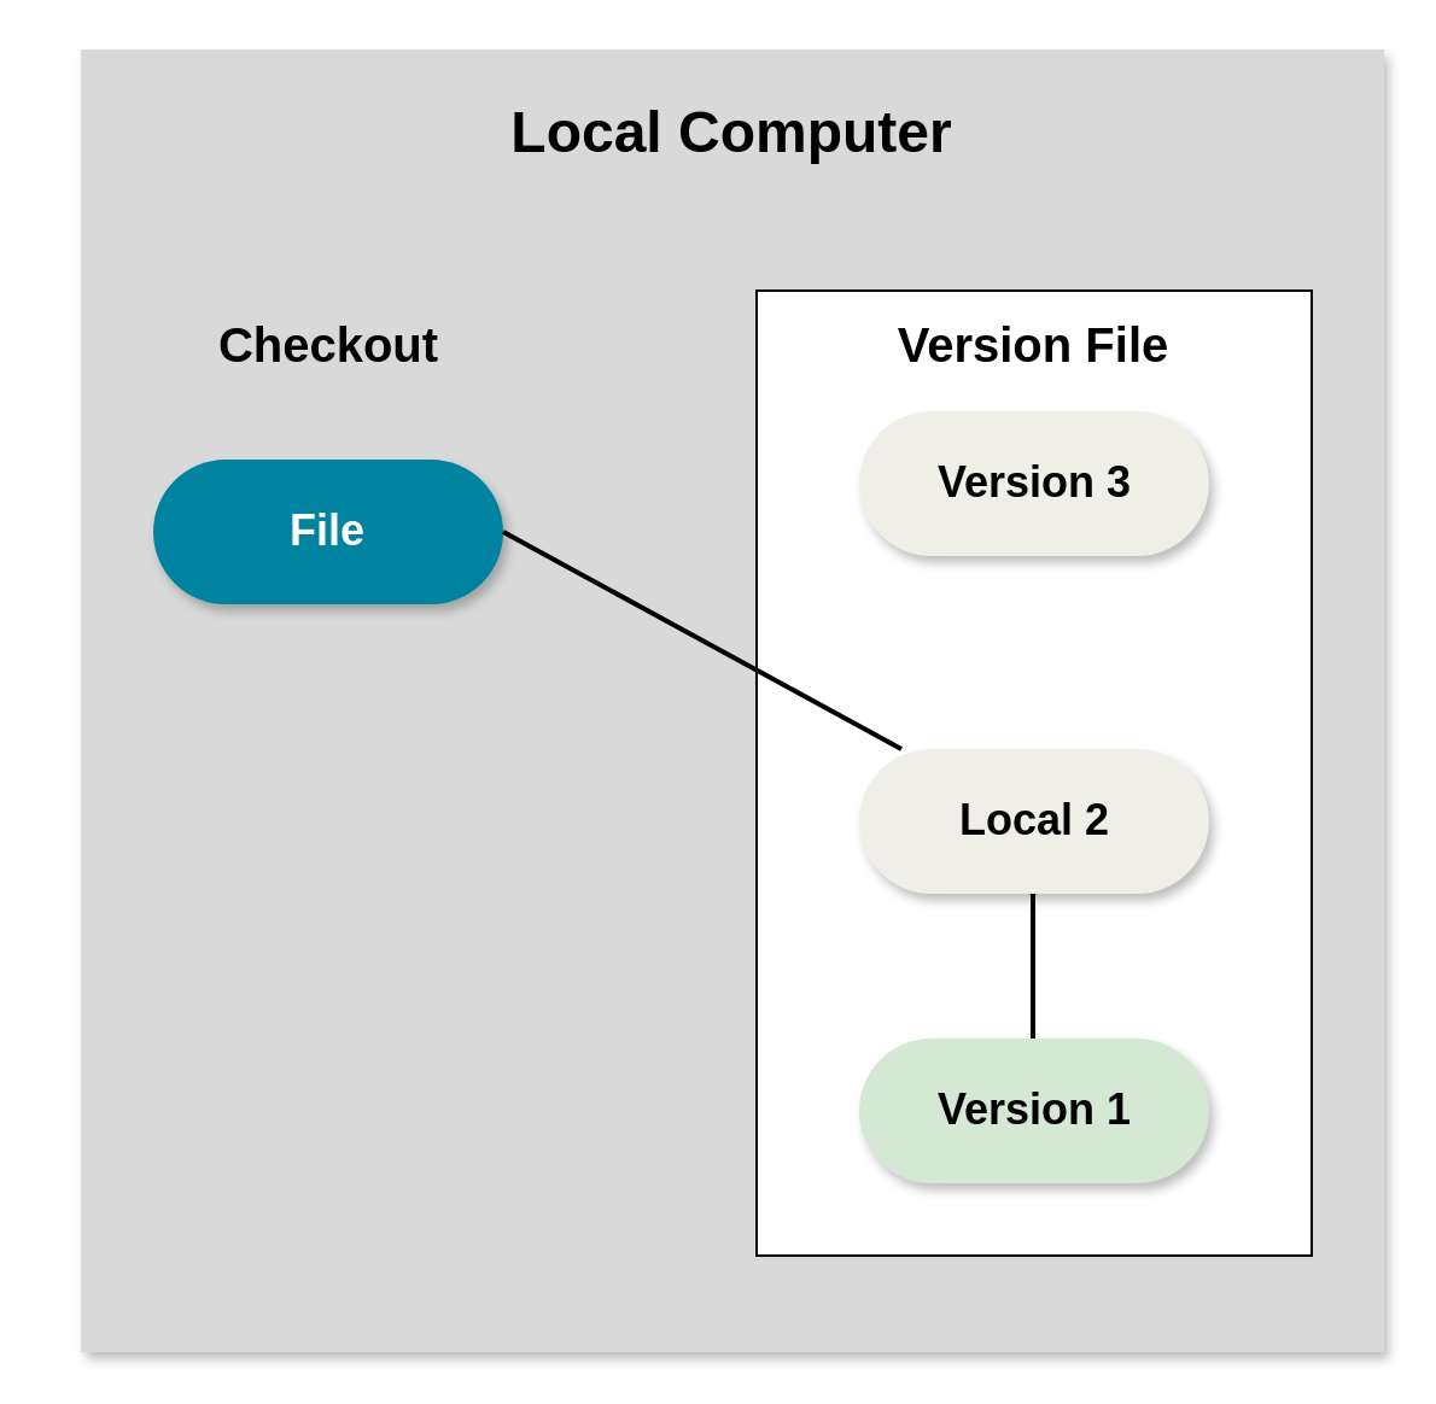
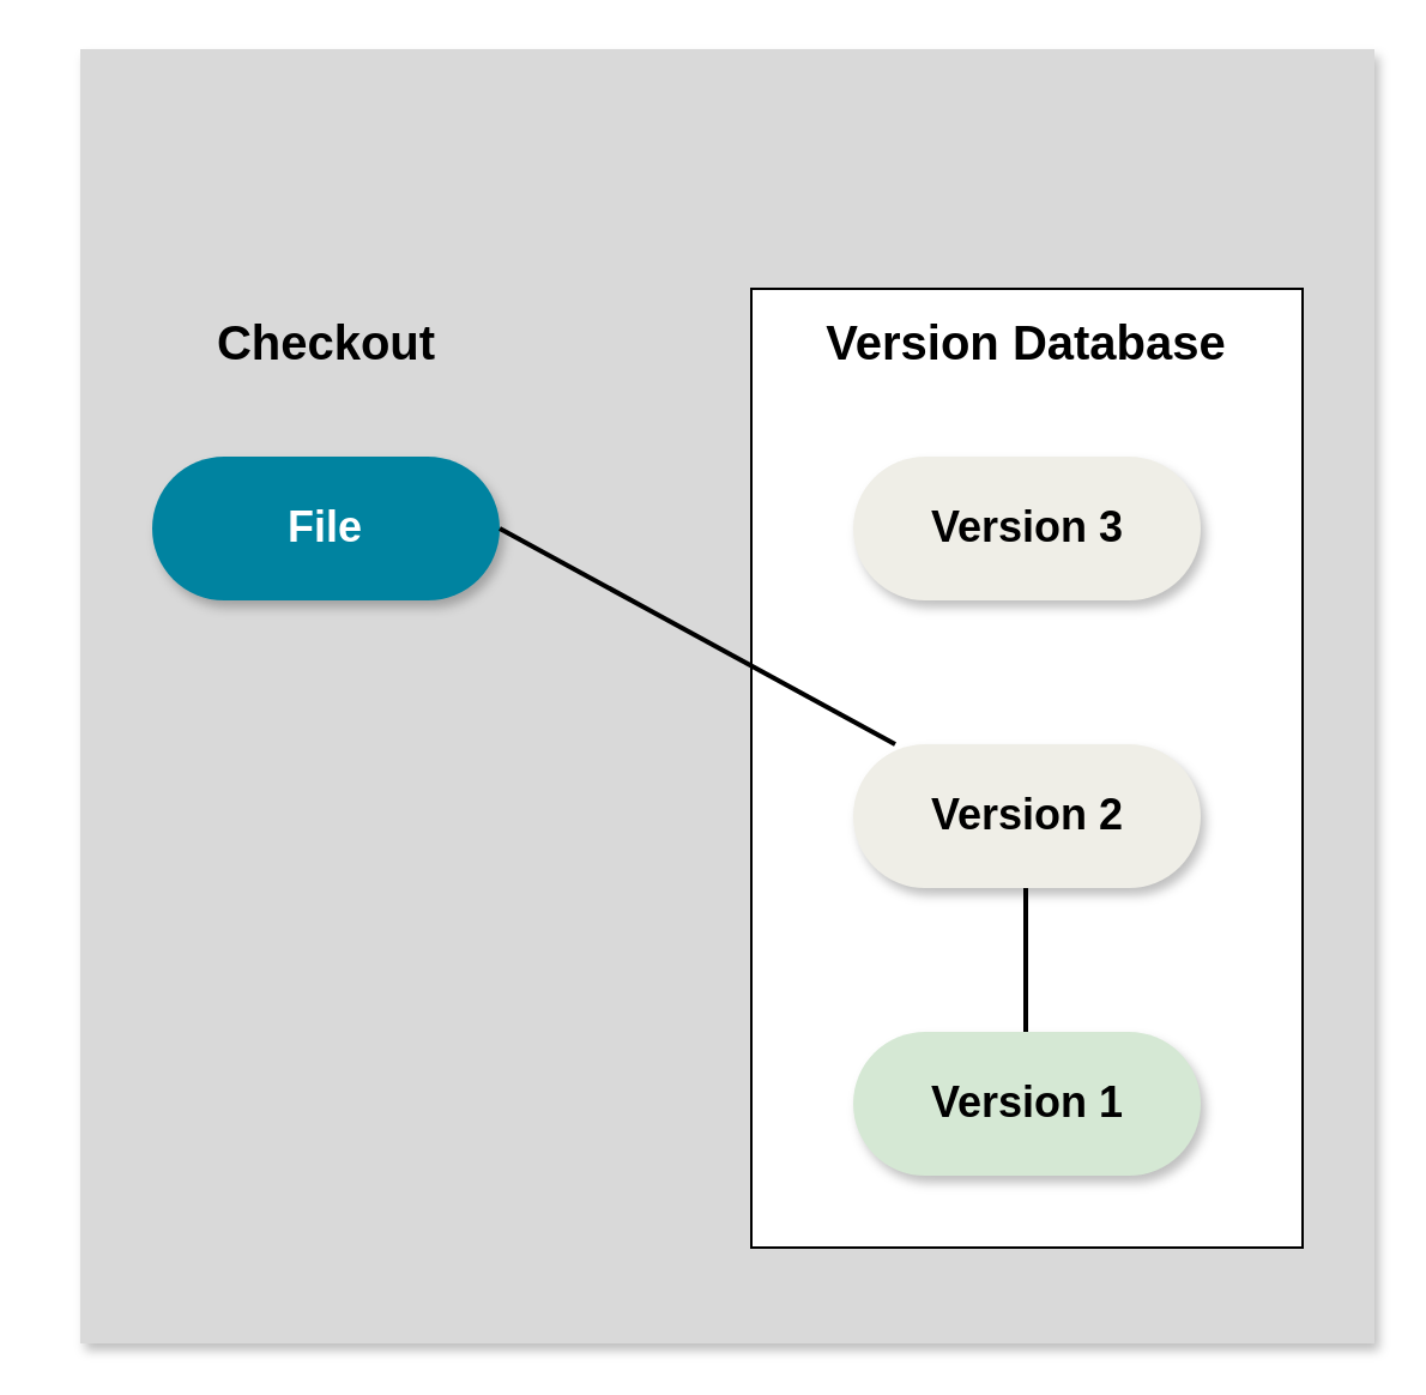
- <mxCell id="3" value="&lt;font style=&quot;font-size: 24px;&quot;&gt;&lt;b&gt;Local Computer&lt;/b&gt;&lt;/font&gt;" style="text;html=1;strokeColor=none;fillColor=none;align=center;verticalAlign=middle;whiteSpace=wrap;rounded=0;shadow=1;" vertex="1" parent="1"><mxGeometry x="188" y="40" width="230" height="30" as="geometry" /></mxCell>
- <mxCell id="5" value="&lt;font size=&quot;1&quot; style=&quot;&quot;&gt;&lt;b style=&quot;font-size: 20px;&quot;&gt;Version File&lt;/b&gt;&lt;/font&gt;" style="text;html=1;strokeColor=none;fillColor=none;align=center;verticalAlign=middle;whiteSpace=wrap;rounded=0;shadow=1;" vertex="1" parent="1"><mxGeometry x="313" y="127" width="230" height="30" as="geometry" /></mxCell>
+ <mxCell id="5" value="&lt;font size=&quot;1&quot; style=&quot;&quot;&gt;&lt;b style=&quot;font-size: 20px;&quot;&gt;Version Database&lt;/b&gt;&lt;/font&gt;" style="text;html=1;strokeColor=none;fillColor=none;align=center;verticalAlign=middle;whiteSpace=wrap;rounded=0;shadow=1;" vertex="1" parent="1"><mxGeometry x="313" y="127" width="230" height="30" as="geometry" /></mxCell>
- <mxCell id="6" value="&lt;font style=&quot;font-size: 18px;&quot;&gt;&lt;b&gt;Version 3&lt;/b&gt;&lt;/font&gt;" style="rounded=1;whiteSpace=wrap;html=1;strokeColor=none;fillColor=#efeee7;arcSize=50;shadow=1;" vertex="1" parent="1"><mxGeometry x="355.5" y="170" width="145" height="60" as="geometry" /></mxCell>
+ <mxCell id="6" value="&lt;font style=&quot;font-size: 18px;&quot;&gt;&lt;b&gt;Version 3&lt;/b&gt;&lt;/font&gt;" style="rounded=1;whiteSpace=wrap;html=1;strokeColor=none;fillColor=#efeee7;arcSize=50;shadow=1;" vertex="1" parent="1"><mxGeometry x="355.5" y="190" width="145" height="60" as="geometry" /></mxCell>
- <mxCell id="7" value="&lt;font style=&quot;font-size: 18px;&quot;&gt;&lt;b&gt;Local 2&lt;/b&gt;&lt;/font&gt;" style="rounded=1;whiteSpace=wrap;html=1;strokeColor=none;fillColor=#efeee7;arcSize=50;shadow=1;" vertex="1" parent="1"><mxGeometry x="355.5" y="310" width="145" height="60" as="geometry" /></mxCell>
+ <mxCell id="7" value="&lt;font style=&quot;font-size: 18px;&quot;&gt;&lt;b&gt;Version 2&lt;/b&gt;&lt;/font&gt;" style="rounded=1;whiteSpace=wrap;html=1;strokeColor=none;fillColor=#efeee7;arcSize=50;shadow=1;" vertex="1" parent="1"><mxGeometry x="355.5" y="310" width="145" height="60" as="geometry" /></mxCell>
